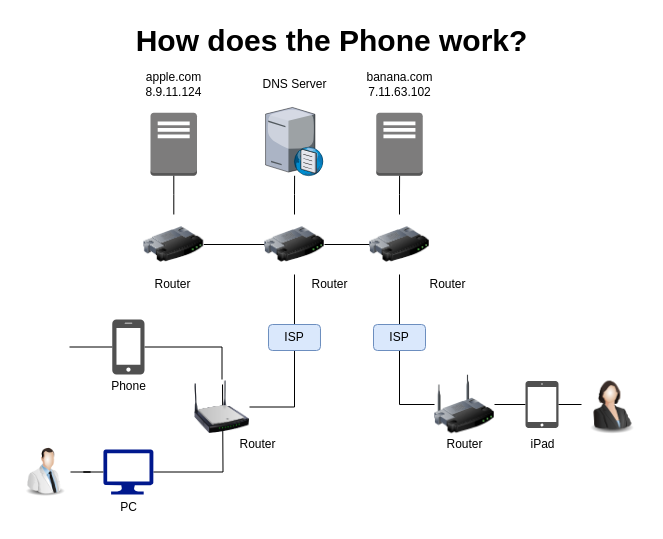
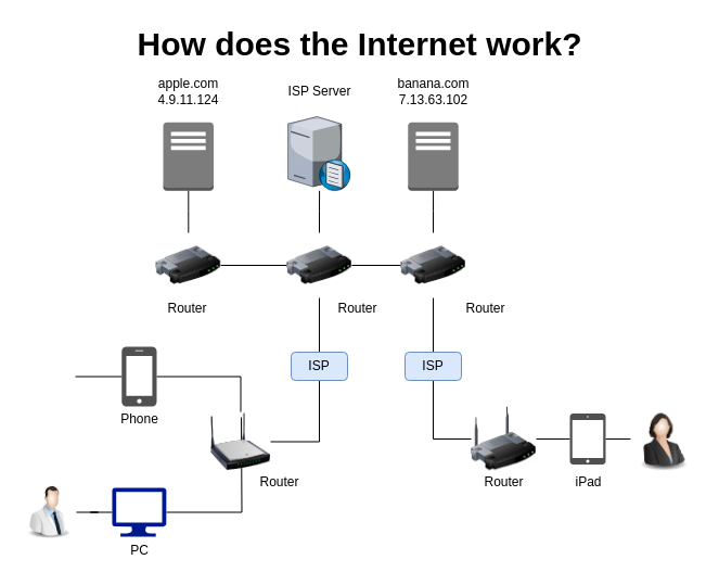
- <mxCell id="38" value="&lt;span style=&quot;font-size: 30px;&quot;&gt;How does the Phone work?&lt;/span&gt;" style="text;html=1;align=center;verticalAlign=middle;resizable=0;points=[];autosize=1;strokeColor=none;fontStyle=1;fontSize=30;" vertex="1" parent="1"><mxGeometry x="116" y="20" width="430" height="40" as="geometry" /></mxCell>
+ <mxCell id="38" value="&lt;span style=&quot;font-size: 30px;&quot;&gt;How does the Internet work?&lt;/span&gt;" style="text;html=1;align=center;verticalAlign=middle;resizable=0;points=[];autosize=1;strokeColor=none;fontStyle=1;fontSize=30;" vertex="1" parent="1"><mxGeometry x="116" y="20" width="430" height="40" as="geometry" /></mxCell>
- <mxCell id="3" value="apple.com&lt;br&gt;8.9.11.124" style="text;html=1;align=center;verticalAlign=middle;resizable=0;points=[];autosize=1;strokeColor=none;" vertex="1" parent="1"><mxGeometry x="138.25" y="69" width="70" height="30" as="geometry" /></mxCell>
+ <mxCell id="3" value="apple.com&lt;br&gt;4.9.11.124" style="text;html=1;align=center;verticalAlign=middle;resizable=0;points=[];autosize=1;strokeColor=none;" vertex="1" parent="1"><mxGeometry x="138.25" y="69" width="70" height="30" as="geometry" /></mxCell>
- <mxCell id="5" value="DNS Server" style="text;html=1;align=center;verticalAlign=middle;resizable=0;points=[];autosize=1;strokeColor=none;" vertex="1" parent="1"><mxGeometry x="254" y="74" width="80" height="20" as="geometry" /></mxCell>
+ <mxCell id="5" value="ISP Server" style="text;html=1;align=center;verticalAlign=middle;resizable=0;points=[];autosize=1;strokeColor=none;" vertex="1" parent="1"><mxGeometry x="254" y="74" width="80" height="20" as="geometry" /></mxCell>
- <mxCell id="26" value="banana.com&lt;br&gt;7.11.63.102" style="text;html=1;align=center;verticalAlign=middle;resizable=0;points=[];autosize=1;strokeColor=none;" vertex="1" parent="1"><mxGeometry x="359" y="69" width="80" height="30" as="geometry" /></mxCell>
+ <mxCell id="26" value="banana.com&lt;br&gt;7.13.63.102" style="text;html=1;align=center;verticalAlign=middle;resizable=0;points=[];autosize=1;strokeColor=none;" vertex="1" parent="1"><mxGeometry x="359" y="69" width="80" height="30" as="geometry" /></mxCell>
